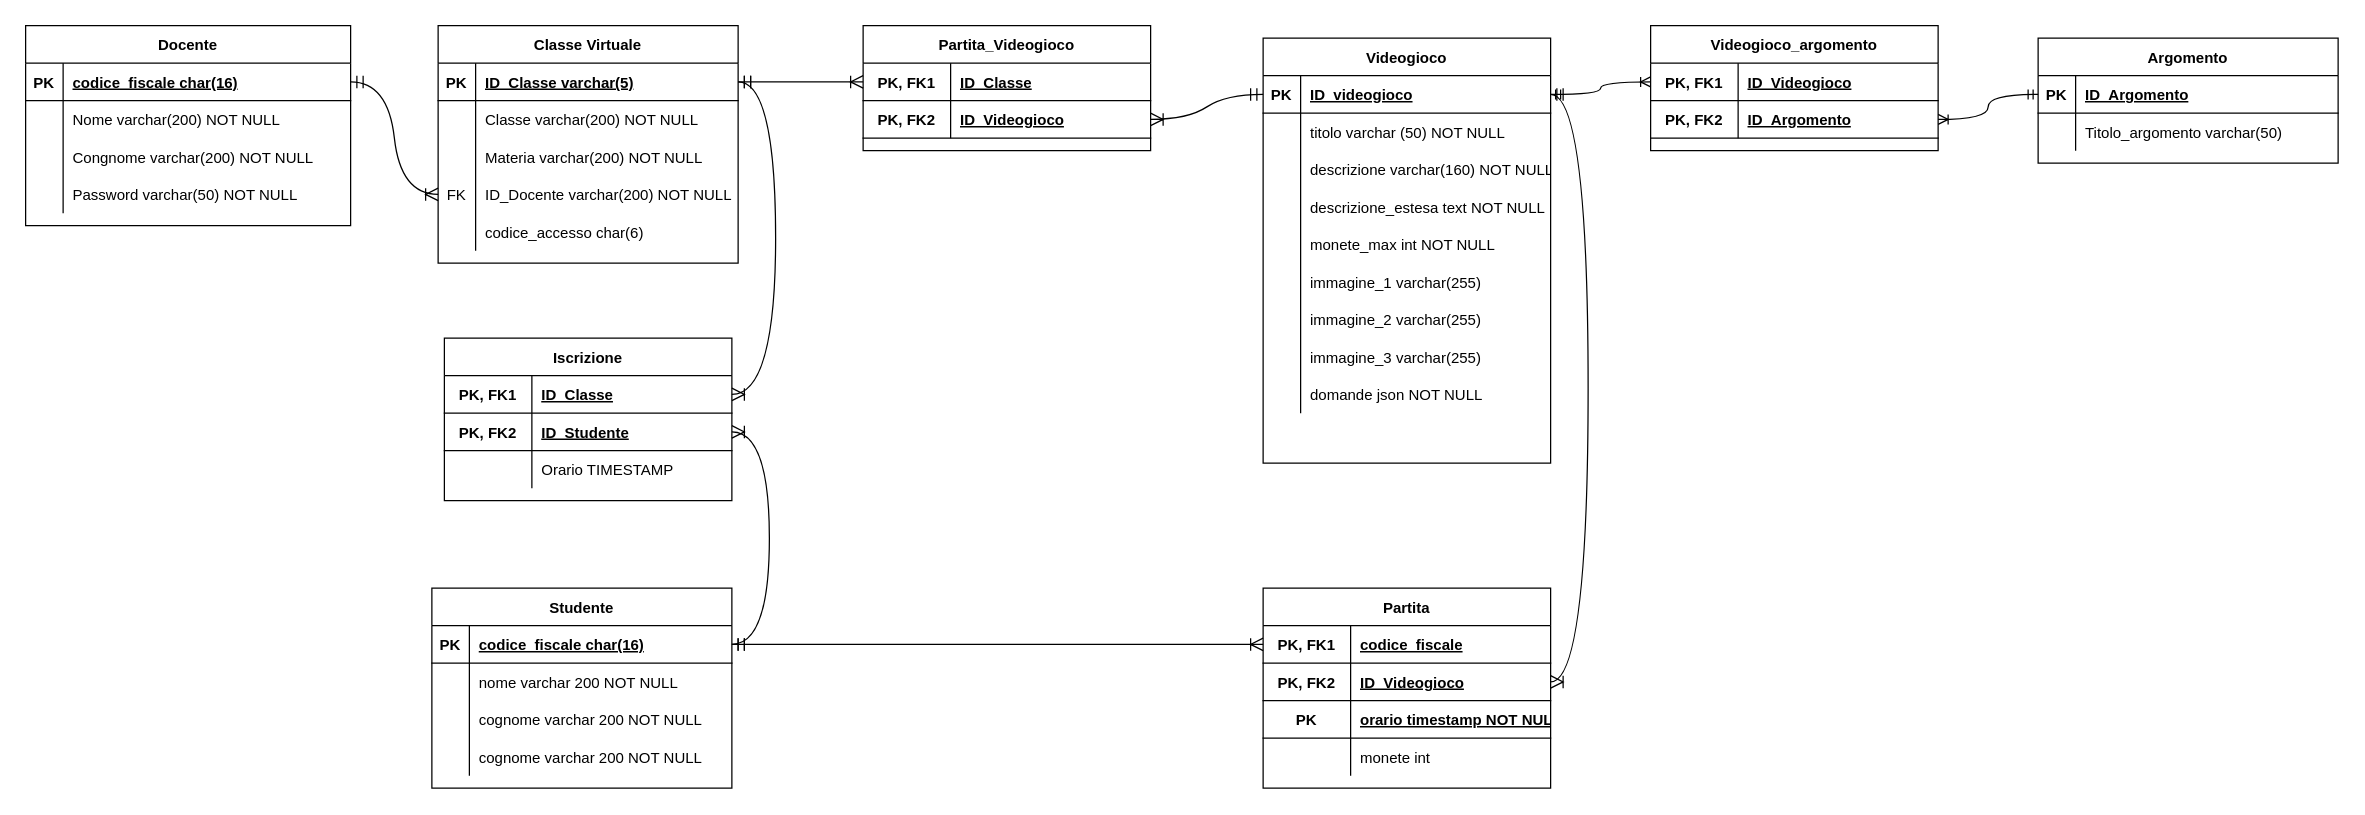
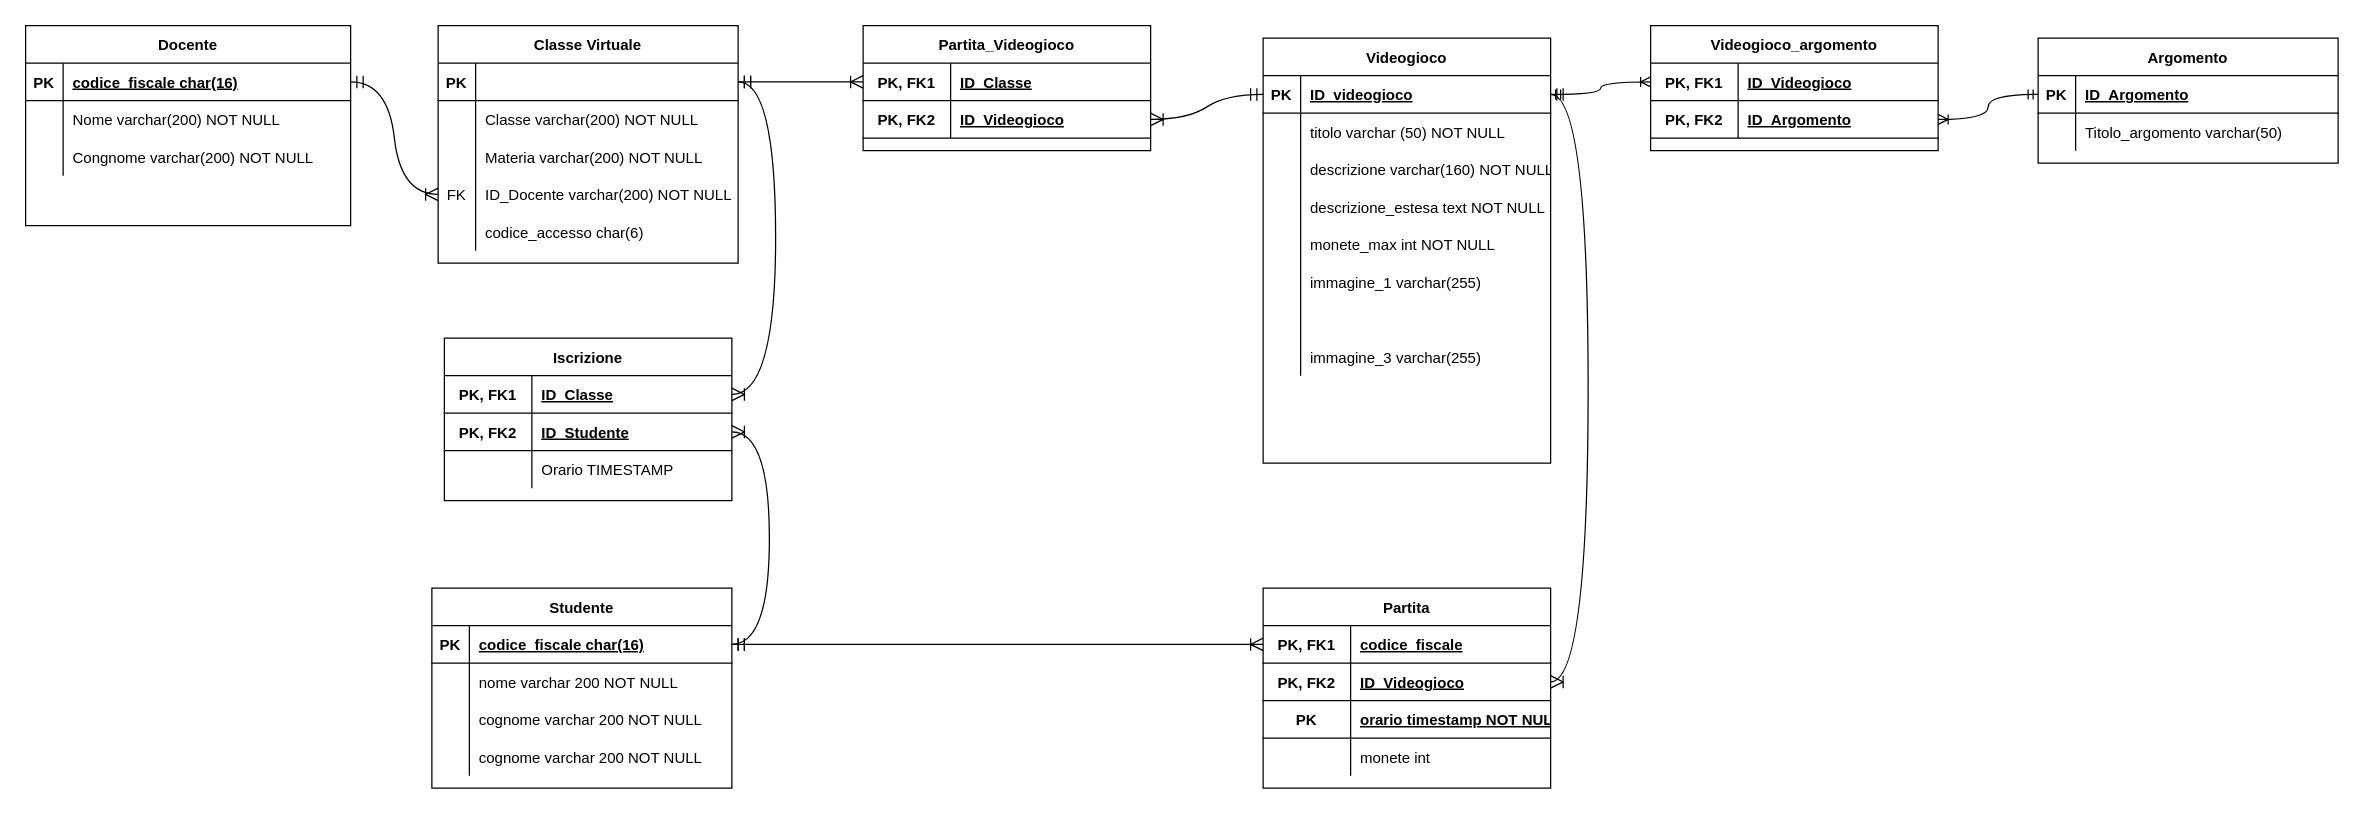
- <mxCell id="18" value="ID_Classe varchar(5)" style="shape=partialRectangle;overflow=hidden;connectable=0;fillColor=none;top=0;left=0;bottom=0;right=0;align=left;spacingLeft=6;fontStyle=5;" parent="16" vertex="1"><mxGeometry x="30" width="210" height="30" as="geometry"><mxRectangle width="210" height="30" as="alternateBounds" /></mxGeometry></mxCell>
- <mxCell id="14" value="Password varchar(50) NOT NULL" style="shape=partialRectangle;overflow=hidden;connectable=0;fillColor=none;top=0;left=0;bottom=0;right=0;align=left;spacingLeft=6;" parent="12" vertex="1"><mxGeometry x="30" width="230" height="30" as="geometry"><mxRectangle width="230" height="30" as="alternateBounds" /></mxGeometry></mxCell>
- <mxCell id="53" value="immagine_2 varchar(255)" style="shape=partialRectangle;overflow=hidden;connectable=0;fillColor=none;top=0;left=0;bottom=0;right=0;align=left;spacingLeft=6;" parent="51" vertex="1"><mxGeometry x="30" width="200" height="30" as="geometry"><mxRectangle width="200" height="30" as="alternateBounds" /></mxGeometry></mxCell>
- <mxCell id="59" value="domande json NOT NULL" style="shape=partialRectangle;overflow=hidden;connectable=0;fillColor=none;top=0;left=0;bottom=0;right=0;align=left;spacingLeft=6;" parent="57" vertex="1"><mxGeometry x="30" width="200" height="30" as="geometry"><mxRectangle width="200" height="30" as="alternateBounds" /></mxGeometry></mxCell>
